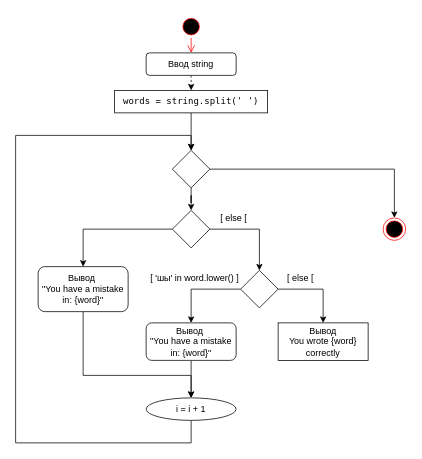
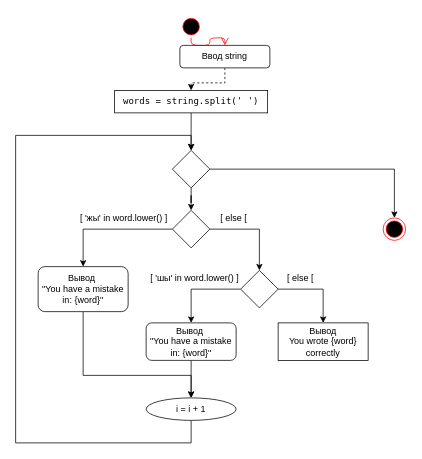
- <mxCell id="6" value="Ввод string" style="rounded=1;whiteSpace=wrap;html=1;" vertex="1" parent="1"><mxGeometry x="194" y="70" width="120" height="30" as="geometry" /></mxCell>
+ <mxCell id="6" value="Ввод string" style="rounded=1;whiteSpace=wrap;html=1;" vertex="1" parent="1"><mxGeometry x="239" y="60" width="120" height="30" as="geometry" /></mxCell>
+ <mxCell id="25" value="[&amp;nbsp;&lt;span style=&quot;&quot;&gt;'жы' &lt;/span&gt;&lt;span style=&quot;&quot;&gt;in &lt;/span&gt;&lt;span style=&quot;&quot;&gt;word.lower()&lt;/span&gt;&lt;span&gt;&amp;nbsp;]&lt;/span&gt;" style="text;html=1;strokeColor=none;fillColor=none;align=center;verticalAlign=middle;whiteSpace=wrap;rounded=0;labelBackgroundColor=none;fontFamily=Helvetica;" vertex="1" parent="1"><mxGeometry x="100" y="280" width="129" height="20" as="geometry" /></mxCell>
